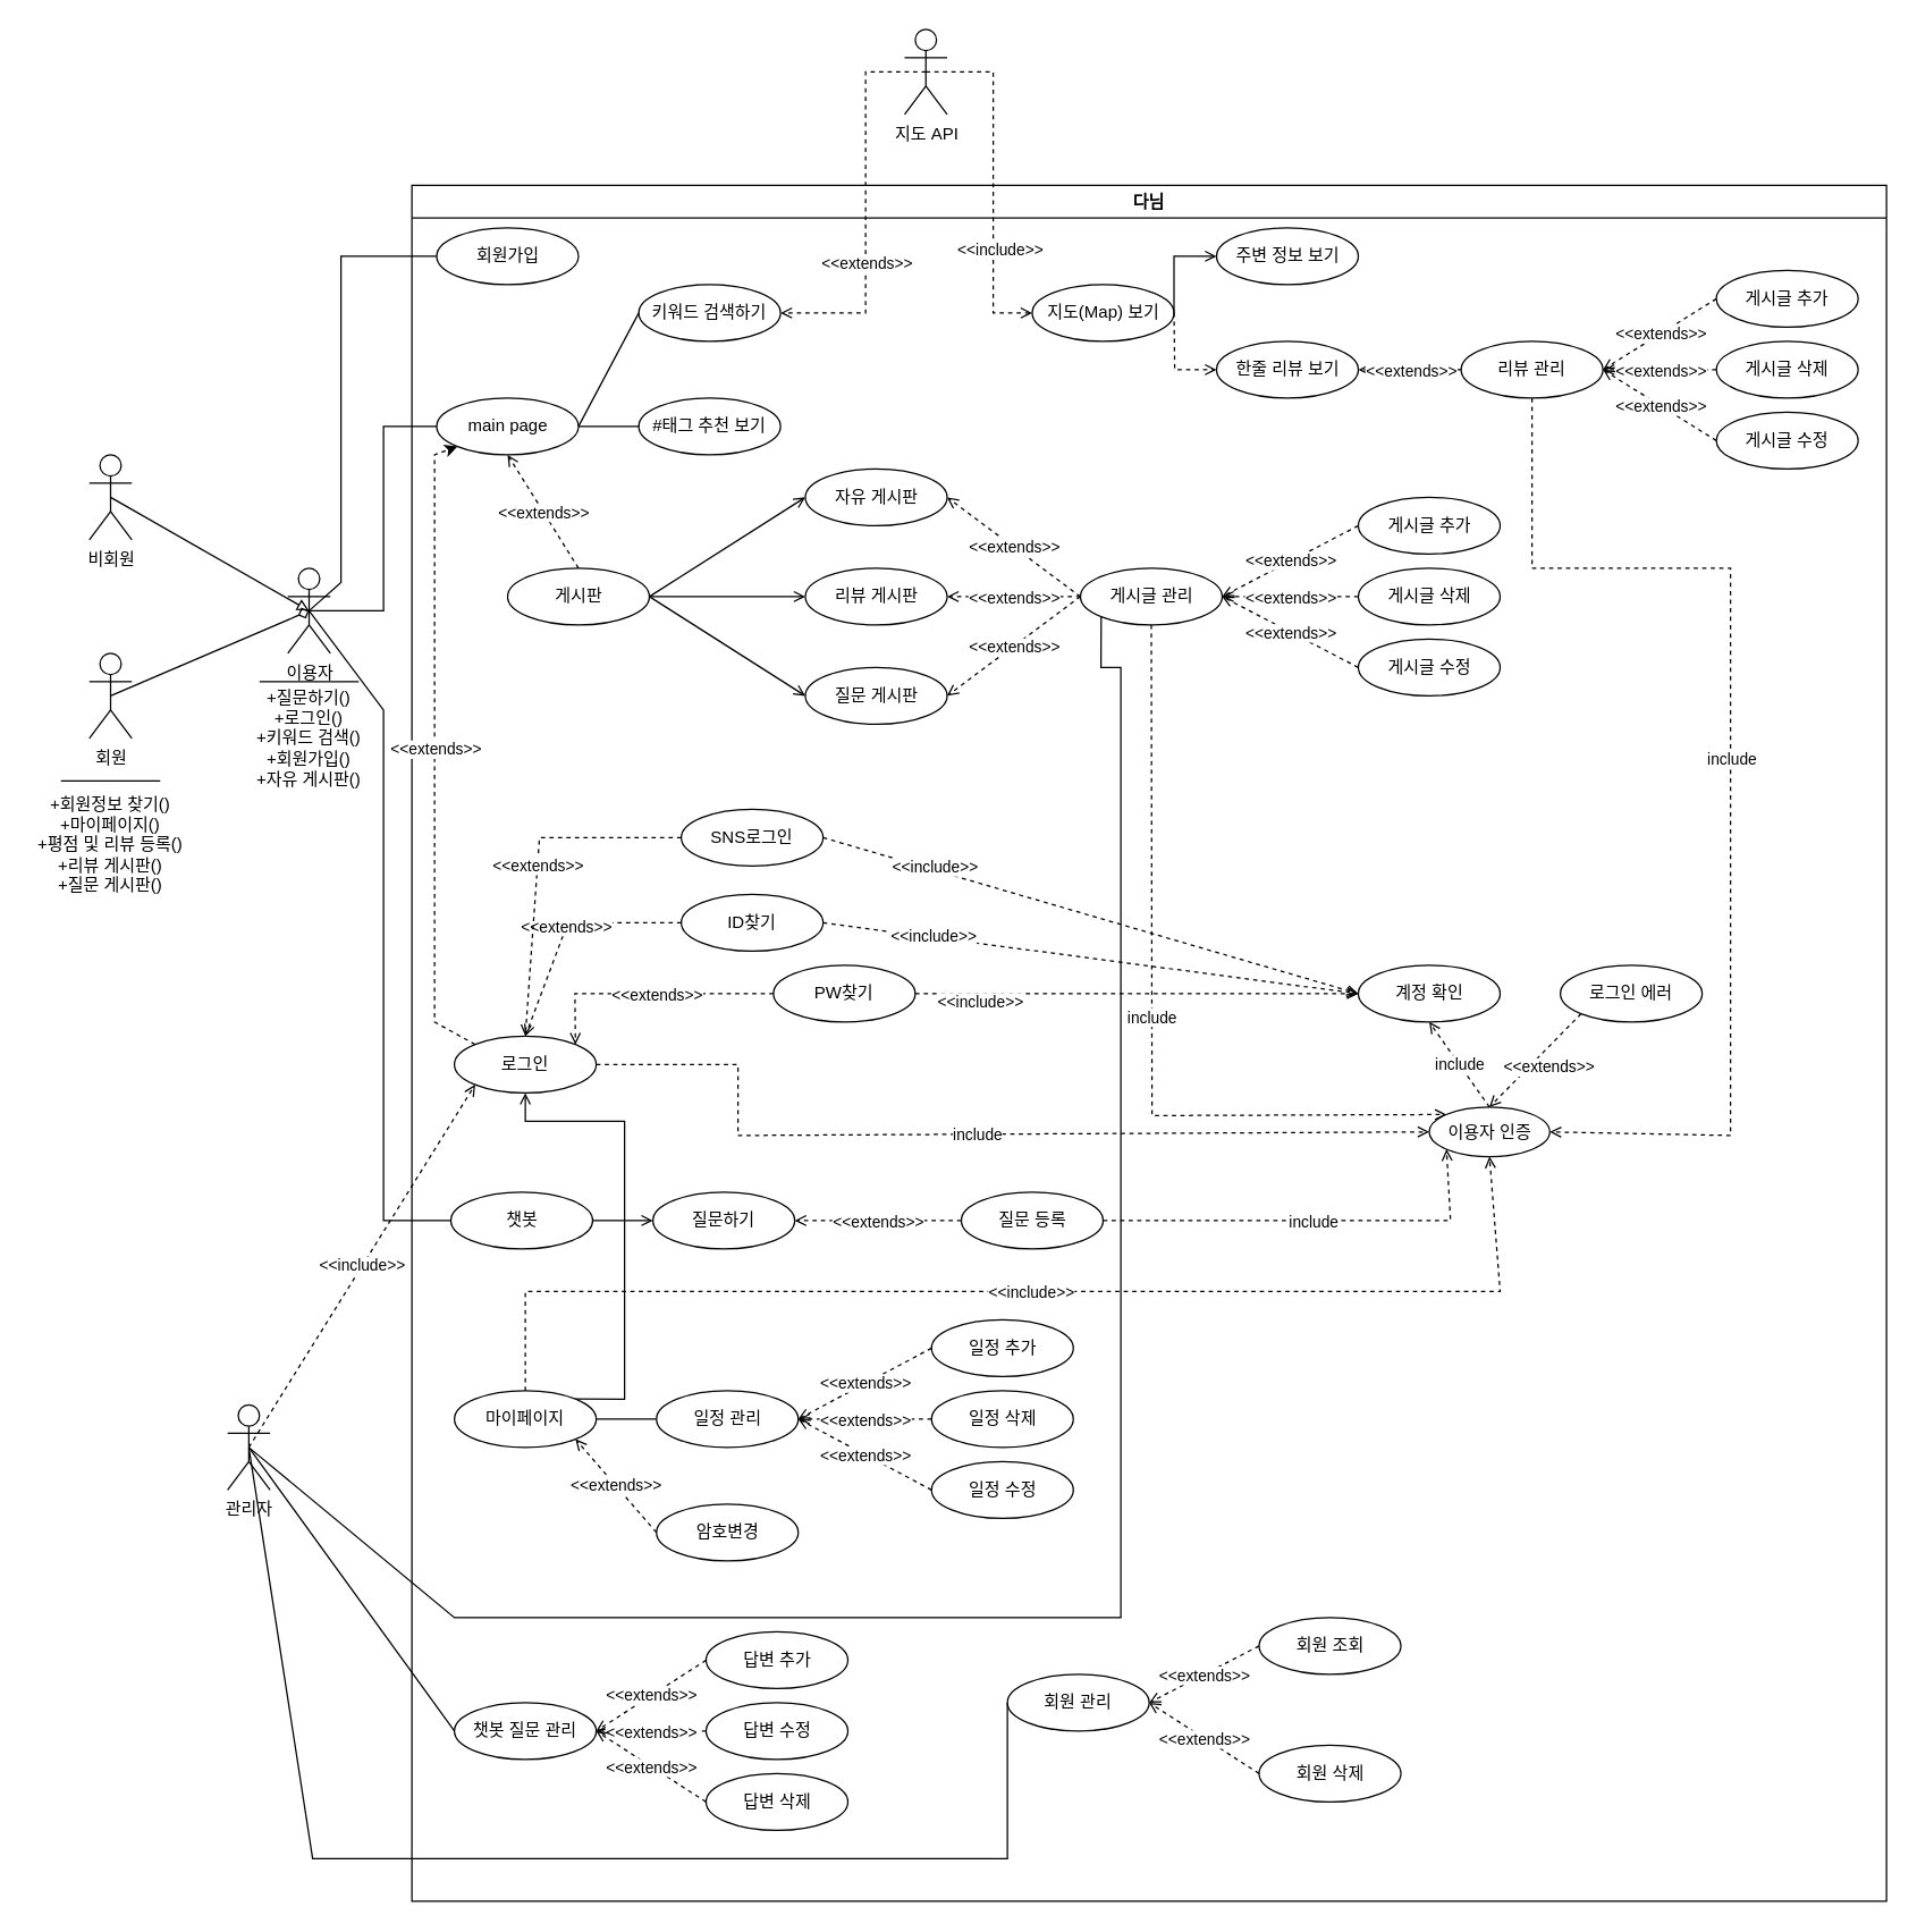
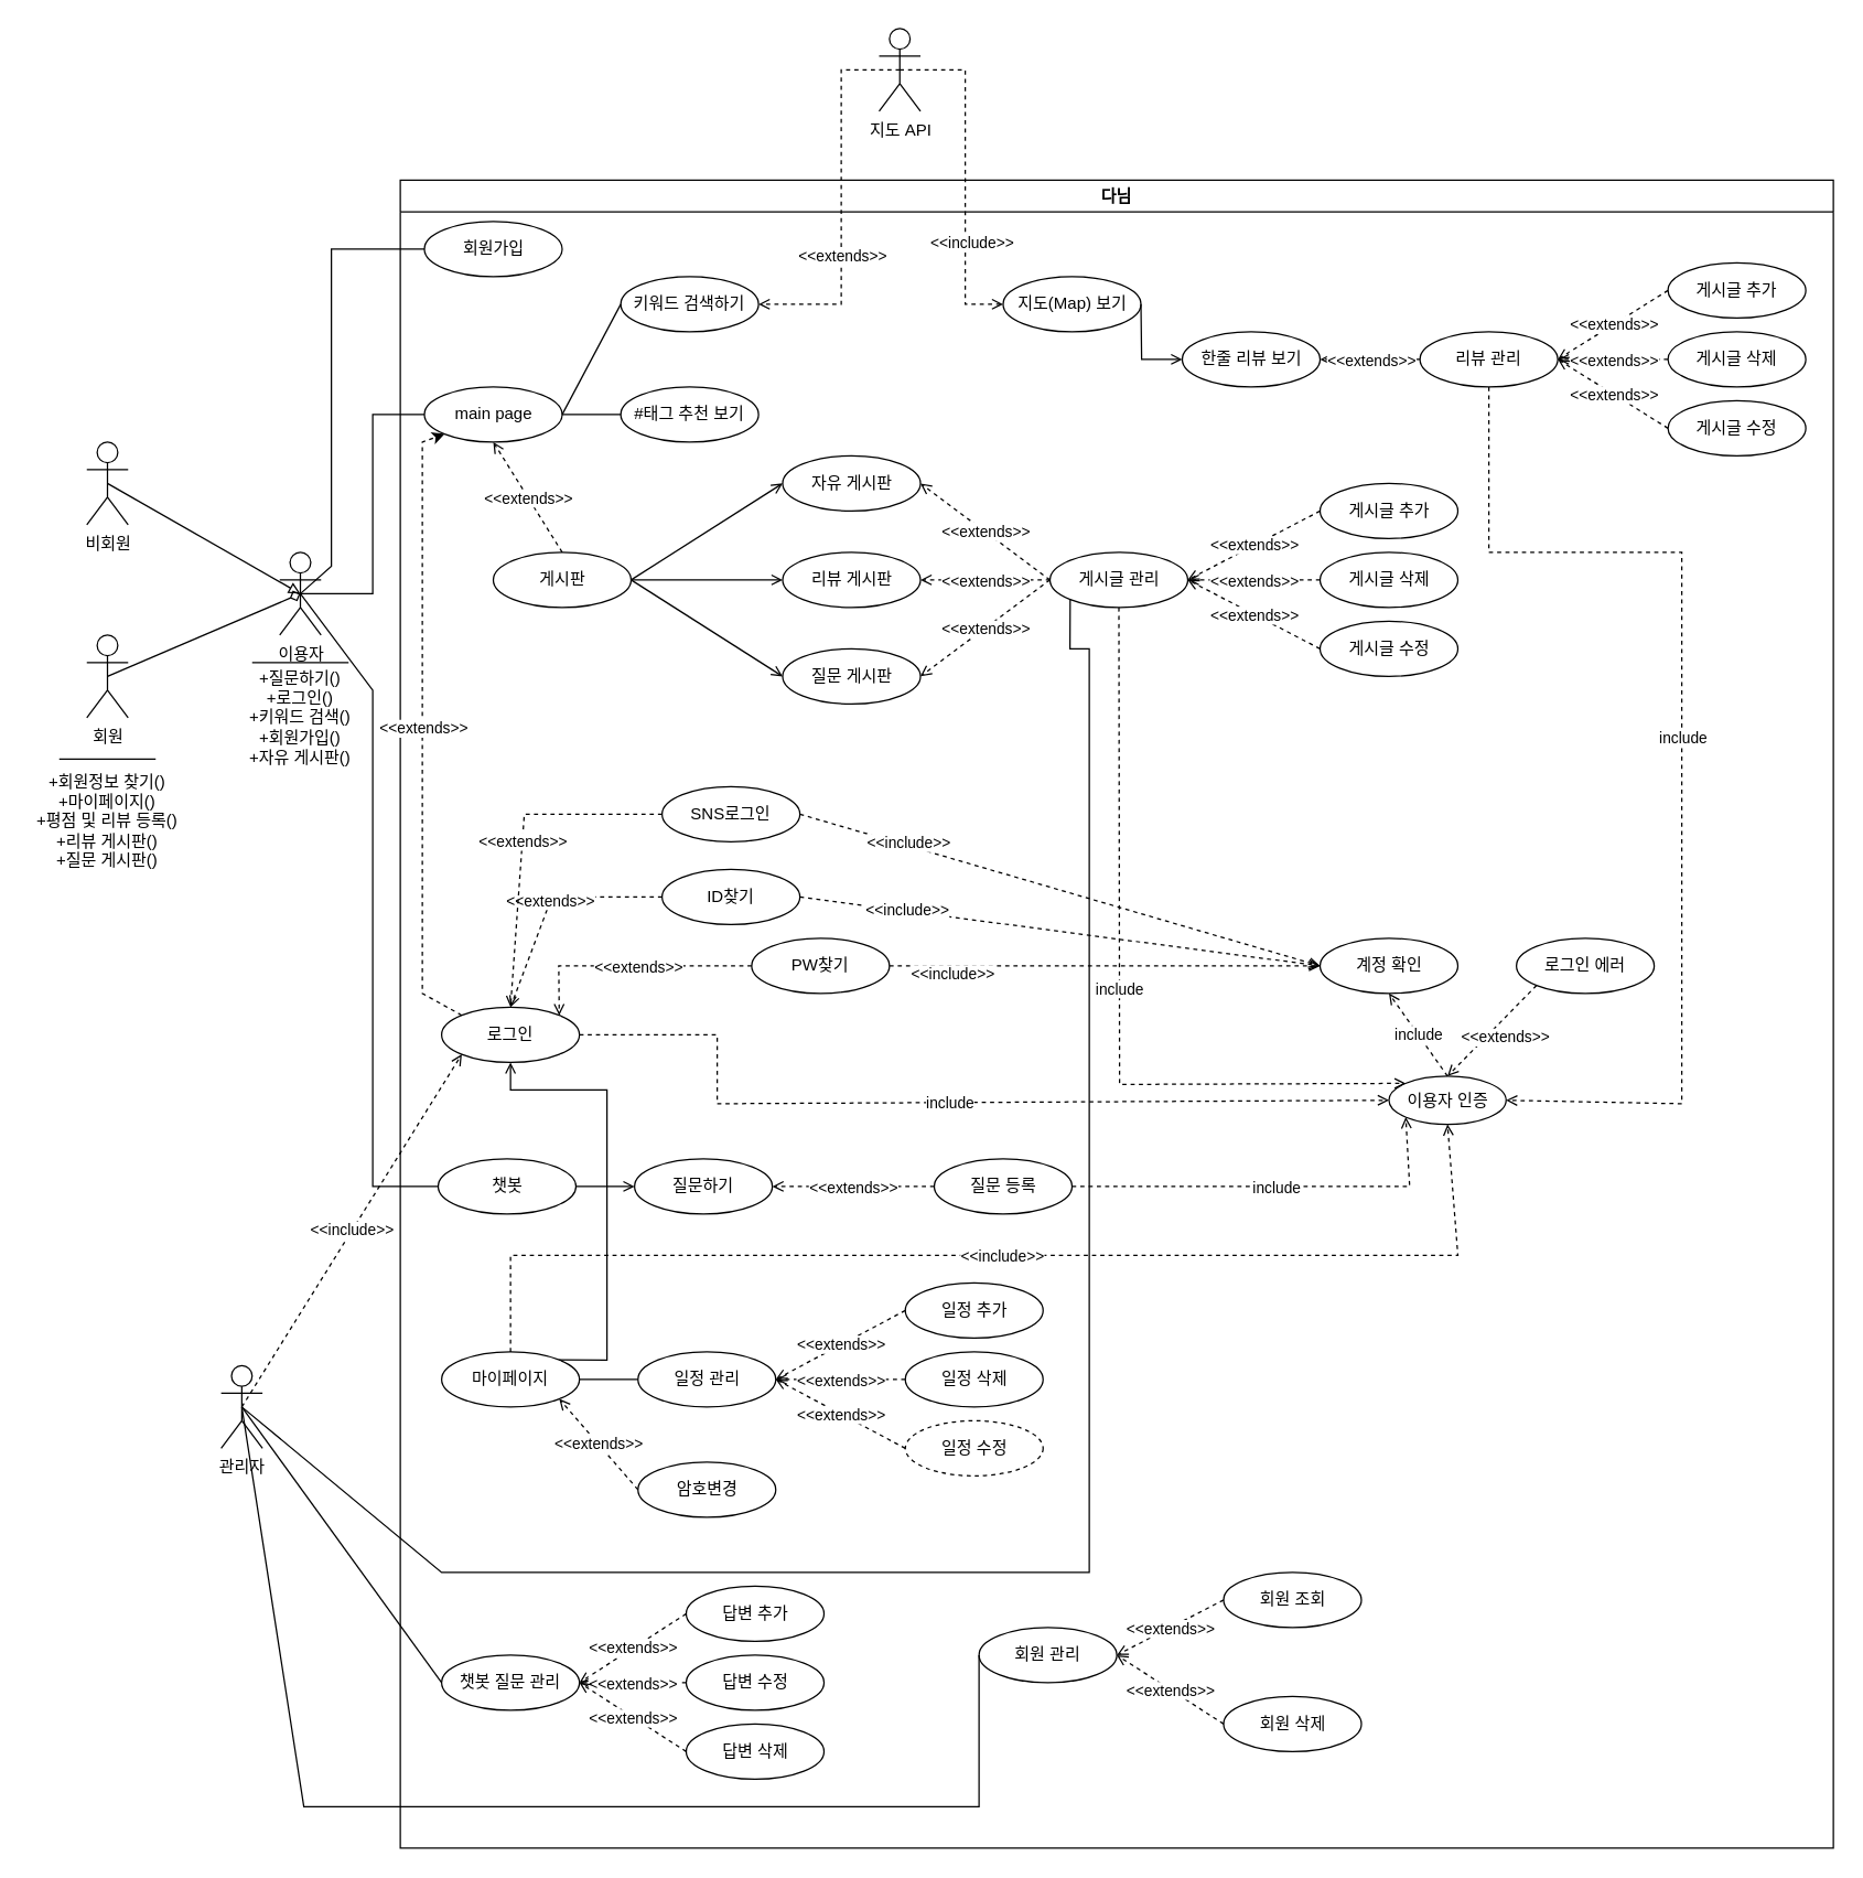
- <mxCell id="51" value="주변 정보 보기" style="ellipse;whiteSpace=wrap;html=1;" vertex="1" parent="7"><mxGeometry x="567.5" y="30" width="100" height="40" as="geometry" /></mxCell>
- <mxCell id="53" value="" style="endArrow=open;html=1;rounded=0;startSize=6;endSize=6;jumpStyle=none;jumpSize=6;entryX=0;entryY=0.5;entryDx=0;entryDy=0;exitX=1;exitY=0.5;exitDx=0;exitDy=0;endFill=0;" edge="1" parent="7" source="50" target="51"><mxGeometry width="50" height="50" relative="1" as="geometry"><mxPoint x="487.5" y="290" as="sourcePoint" /><mxPoint x="537.5" y="240" as="targetPoint" /><Array as="points"><mxPoint x="537.5" y="50" /></Array></mxGeometry></mxCell>
- <mxCell id="54" value="" style="endArrow=open;html=1;rounded=0;startSize=6;endSize=6;jumpStyle=none;jumpSize=6;entryX=0;entryY=0.5;entryDx=0;entryDy=0;exitX=1;exitY=0.5;exitDx=0;exitDy=0;endFill=0;dashed=1;" edge="1" parent="7" source="50" target="52"><mxGeometry width="50" height="50" relative="1" as="geometry"><mxPoint x="477.5" y="280" as="sourcePoint" /><mxPoint x="527.5" y="230" as="targetPoint" /><Array as="points"><mxPoint x="538" y="130" /></Array></mxGeometry></mxCell>
+ <mxCell id="54" value="" style="endArrow=open;html=1;rounded=0;startSize=6;endSize=6;jumpStyle=none;jumpSize=6;entryX=0;entryY=0.5;entryDx=0;entryDy=0;exitX=1;exitY=0.5;exitDx=0;exitDy=0;endFill=0;" edge="1" parent="7" source="50" target="52"><mxGeometry width="50" height="50" relative="1" as="geometry"><mxPoint x="477.5" y="280" as="sourcePoint" /><mxPoint x="527.5" y="230" as="targetPoint" /><Array as="points"><mxPoint x="538" y="130" /></Array></mxGeometry></mxCell>
- <mxCell id="29" value="일정 수정" style="ellipse;whiteSpace=wrap;html=1;" parent="7" vertex="1"><mxGeometry x="366.5" y="900" width="100" height="40" as="geometry" /></mxCell>
+ <mxCell id="29" value="일정 수정" style="ellipse;whiteSpace=wrap;html=1;dashed=1;" parent="7" vertex="1"><mxGeometry x="366.5" y="900" width="100" height="40" as="geometry" /></mxCell>
